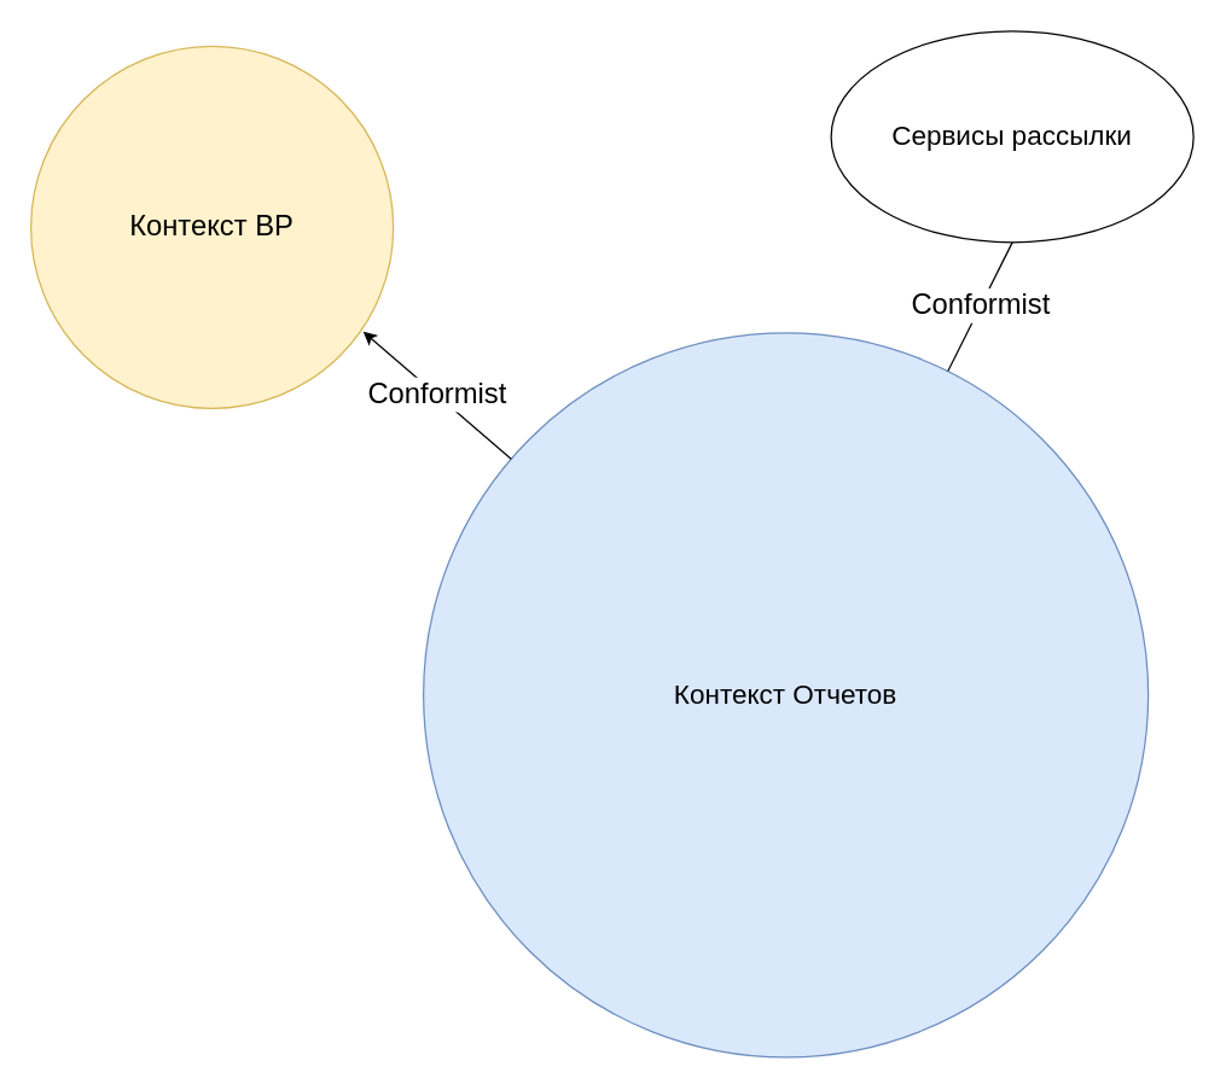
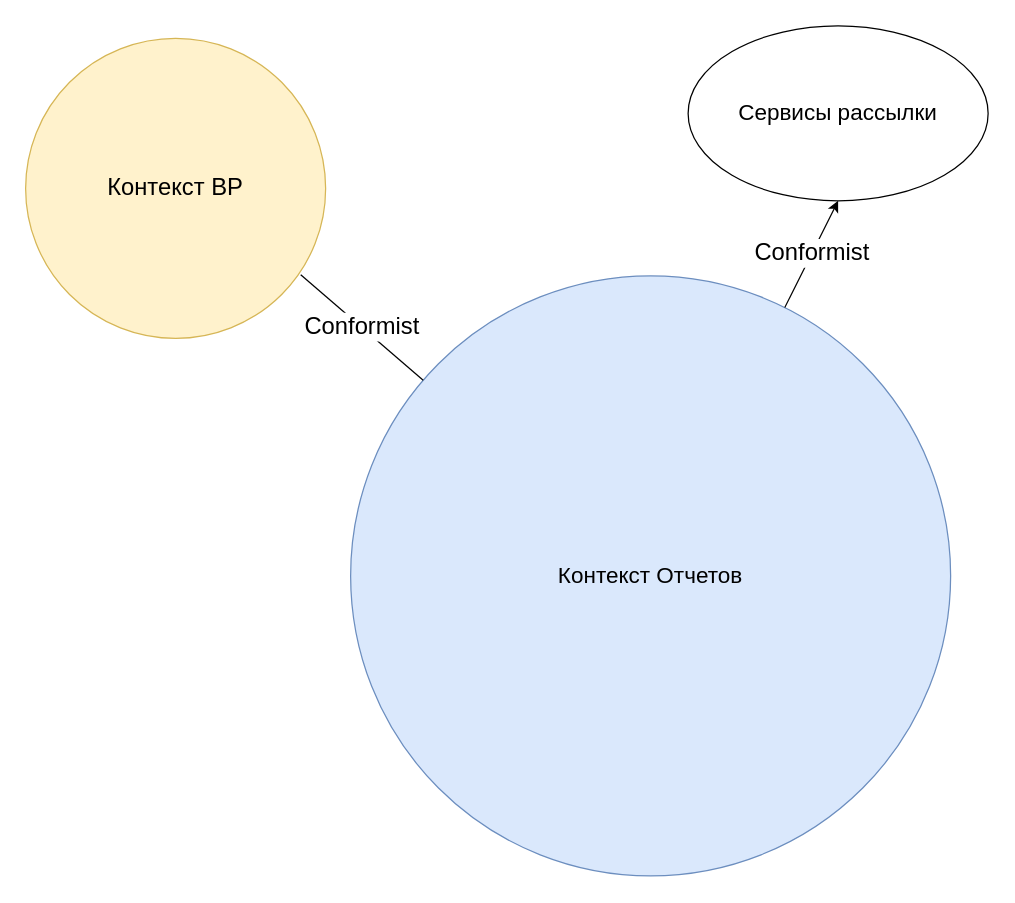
- <mxCell id="6" value="Conformist" style="endArrow=none;html=1;rounded=0;fontSize=19;entryX=0.5;entryY=1;entryDx=0;entryDy=0;" edge="1" parent="1" source="2" target="4"><mxGeometry width="50" height="50" relative="1" as="geometry"><mxPoint x="640" y="480" as="sourcePoint" /><mxPoint x="690" y="430" as="targetPoint" /></mxGeometry></mxCell>
+ <mxCell id="6" value="Conformist" style="endArrow=classic;html=1;rounded=0;fontSize=19;entryX=0.5;entryY=1;entryDx=0;entryDy=0;" edge="1" parent="1" source="2" target="4"><mxGeometry width="50" height="50" relative="1" as="geometry"><mxPoint x="640" y="480" as="sourcePoint" /><mxPoint x="690" y="430" as="targetPoint" /></mxGeometry></mxCell>
- <mxCell id="5" value="Conformist" style="endArrow=classic;html=1;rounded=0;fontSize=19;entryX=0.917;entryY=0.788;entryDx=0;entryDy=0;entryPerimeter=0;" edge="1" parent="1" source="2" target="3"><mxGeometry width="50" height="50" relative="1" as="geometry"><mxPoint x="300" y="150" as="sourcePoint" /><mxPoint x="250" y="200" as="targetPoint" /></mxGeometry></mxCell>
+ <mxCell id="5" value="Conformist" style="endArrow=none;html=1;rounded=0;fontSize=19;entryX=0.917;entryY=0.788;entryDx=0;entryDy=0;entryPerimeter=0;" edge="1" parent="1" source="2" target="3"><mxGeometry width="50" height="50" relative="1" as="geometry"><mxPoint x="300" y="150" as="sourcePoint" /><mxPoint x="250" y="200" as="targetPoint" /></mxGeometry></mxCell>
